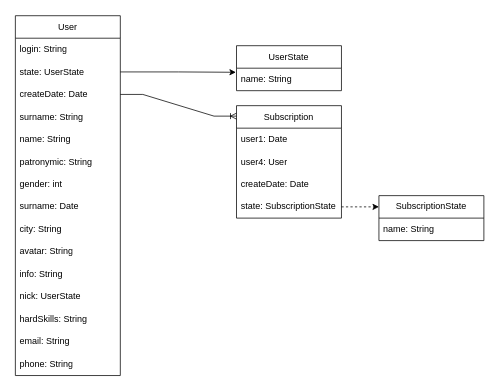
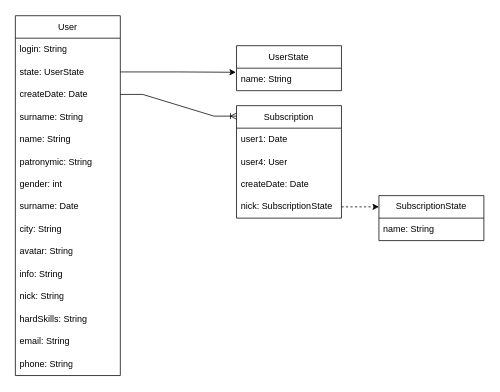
- <mxCell id="22" value="state: SubscriptionState" style="text;strokeColor=none;fillColor=none;align=left;verticalAlign=middle;spacingLeft=4;spacingRight=4;overflow=hidden;points=[[0,0.5],[1,0.5]];portConstraint=eastwest;rotatable=0;whiteSpace=wrap;html=1;" parent="18" vertex="1"><mxGeometry y="120" width="140" height="30" as="geometry" /></mxCell>
+ <mxCell id="22" value="nick: SubscriptionState" style="text;strokeColor=none;fillColor=none;align=left;verticalAlign=middle;spacingLeft=4;spacingRight=4;overflow=hidden;points=[[0,0.5],[1,0.5]];portConstraint=eastwest;rotatable=0;whiteSpace=wrap;html=1;" parent="18" vertex="1"><mxGeometry y="120" width="140" height="30" as="geometry" /></mxCell>
- <mxCell id="14" value="nick: UserState" style="text;strokeColor=none;fillColor=none;align=left;verticalAlign=middle;spacingLeft=4;spacingRight=4;overflow=hidden;points=[[0,0.5],[1,0.5]];portConstraint=eastwest;rotatable=0;whiteSpace=wrap;html=1;" vertex="1" parent="2"><mxGeometry y="360" width="140" height="30" as="geometry" /></mxCell>
+ <mxCell id="14" value="nick: String" style="text;strokeColor=none;fillColor=none;align=left;verticalAlign=middle;spacingLeft=4;spacingRight=4;overflow=hidden;points=[[0,0.5],[1,0.5]];portConstraint=eastwest;rotatable=0;whiteSpace=wrap;html=1;" vertex="1" parent="2"><mxGeometry y="360" width="140" height="30" as="geometry" /></mxCell>
